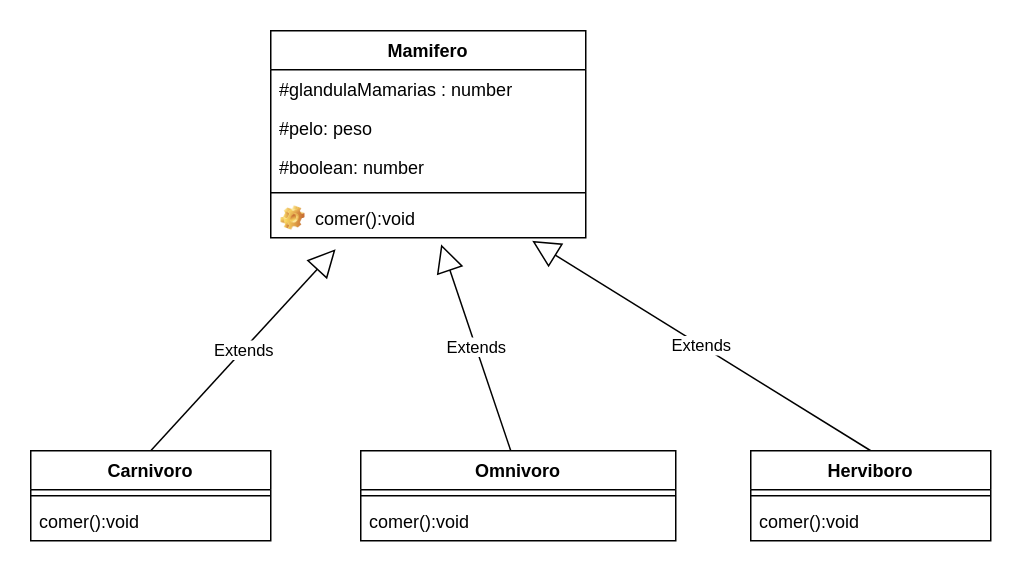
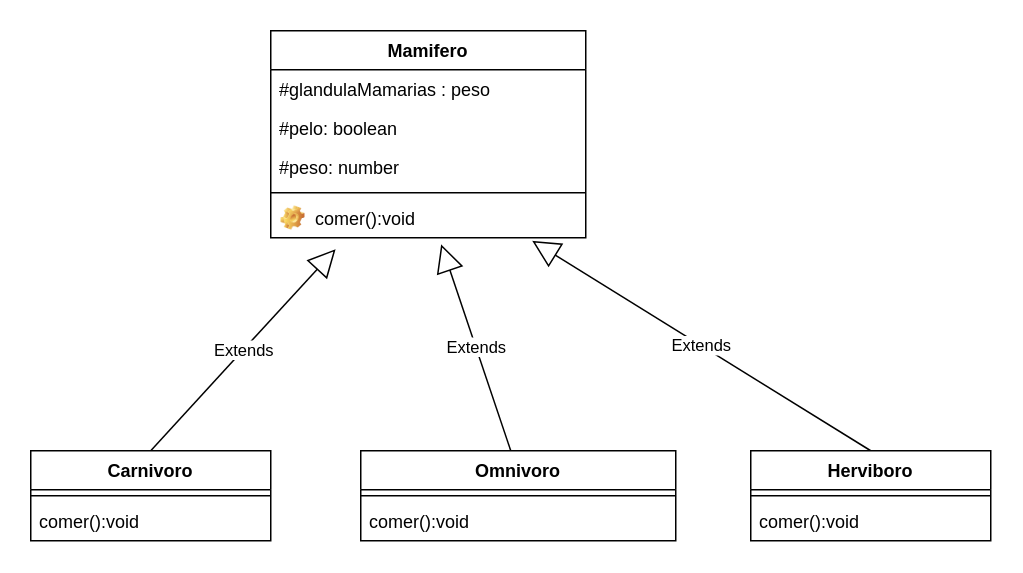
- <mxCell id="3" value="#glandulaMamarias : number" style="text;strokeColor=none;fillColor=none;align=left;verticalAlign=top;spacingLeft=4;spacingRight=4;overflow=hidden;rotatable=0;points=[[0,0.5],[1,0.5]];portConstraint=eastwest;" parent="2" vertex="1"><mxGeometry y="26" width="210" height="26" as="geometry" /></mxCell>
+ <mxCell id="3" value="#glandulaMamarias : peso" style="text;strokeColor=none;fillColor=none;align=left;verticalAlign=top;spacingLeft=4;spacingRight=4;overflow=hidden;rotatable=0;points=[[0,0.5],[1,0.5]];portConstraint=eastwest;" parent="2" vertex="1"><mxGeometry y="26" width="210" height="26" as="geometry" /></mxCell>
- <mxCell id="4" value="#pelo: peso" style="text;strokeColor=none;fillColor=none;align=left;verticalAlign=top;spacingLeft=4;spacingRight=4;overflow=hidden;rotatable=0;points=[[0,0.5],[1,0.5]];portConstraint=eastwest;" parent="2" vertex="1"><mxGeometry y="52" width="210" height="26" as="geometry" /></mxCell>
+ <mxCell id="4" value="#pelo: boolean" style="text;strokeColor=none;fillColor=none;align=left;verticalAlign=top;spacingLeft=4;spacingRight=4;overflow=hidden;rotatable=0;points=[[0,0.5],[1,0.5]];portConstraint=eastwest;" parent="2" vertex="1"><mxGeometry y="52" width="210" height="26" as="geometry" /></mxCell>
- <mxCell id="5" value="#boolean: number" style="text;strokeColor=none;fillColor=none;align=left;verticalAlign=top;spacingLeft=4;spacingRight=4;overflow=hidden;rotatable=0;points=[[0,0.5],[1,0.5]];portConstraint=eastwest;" parent="2" vertex="1"><mxGeometry y="78" width="210" height="26" as="geometry" /></mxCell>
+ <mxCell id="5" value="#peso: number" style="text;strokeColor=none;fillColor=none;align=left;verticalAlign=top;spacingLeft=4;spacingRight=4;overflow=hidden;rotatable=0;points=[[0,0.5],[1,0.5]];portConstraint=eastwest;" parent="2" vertex="1"><mxGeometry y="78" width="210" height="26" as="geometry" /></mxCell>
